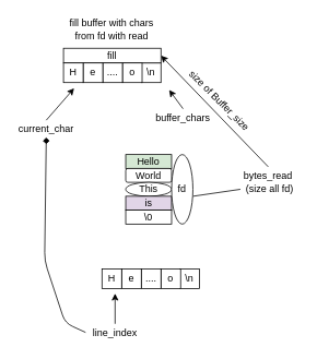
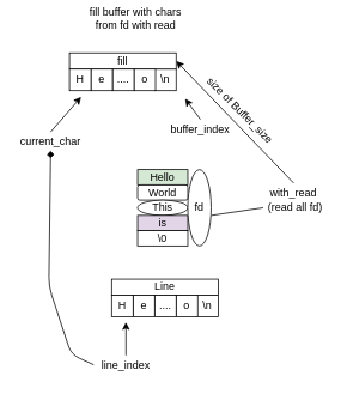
- <mxCell id="2" value="fill buffer with chars from fd with read" style="text;html=1;strokeColor=none;fillColor=none;align=center;verticalAlign=middle;whiteSpace=wrap;rounded=0;" parent="1" vertex="1"><mxGeometry x="72" y="20" width="128" height="30" as="geometry" /></mxCell>
+ <mxCell id="2" value="fill buffer with chars from fd with read" style="text;html=1;strokeColor=none;fillColor=none;align=center;verticalAlign=middle;whiteSpace=wrap;rounded=0;" parent="1" vertex="1"><mxGeometry x="87" y="5" width="128" height="30" as="geometry" /></mxCell>
- <mxCell id="10" value="buffer_chars" style="text;html=1;strokeColor=none;fillColor=none;align=center;verticalAlign=middle;whiteSpace=wrap;rounded=0;" parent="9" vertex="1"><mxGeometry y="23" width="72" height="21" as="geometry" /></mxCell>
+ <mxCell id="10" value="buffer_index" style="text;html=1;strokeColor=none;fillColor=none;align=center;verticalAlign=middle;whiteSpace=wrap;rounded=0;" parent="9" vertex="1"><mxGeometry y="23" width="72" height="21" as="geometry" /></mxCell>
- <mxCell id="16" value="bytes_read" style="text;html=1;strokeColor=none;fillColor=none;align=center;verticalAlign=middle;whiteSpace=wrap;rounded=0;" parent="15" vertex="1"><mxGeometry width="72" height="21" as="geometry" /></mxCell>
+ <mxCell id="16" value="with_read" style="text;html=1;strokeColor=none;fillColor=none;align=center;verticalAlign=middle;whiteSpace=wrap;rounded=0;" parent="15" vertex="1"><mxGeometry width="72" height="21" as="geometry" /></mxCell>
- <mxCell id="17" value="(size all fd)" style="text;html=1;strokeColor=none;fillColor=none;align=center;verticalAlign=middle;whiteSpace=wrap;rounded=0;" parent="15" vertex="1"><mxGeometry x="2" y="17" width="72" height="21" as="geometry" /></mxCell>
+ <mxCell id="17" value="(read all fd)" style="text;html=1;strokeColor=none;fillColor=none;align=center;verticalAlign=middle;whiteSpace=wrap;rounded=0;" parent="15" vertex="1"><mxGeometry x="2" y="17" width="72" height="21" as="geometry" /></mxCell>
+ <mxCell id="27" value="Line" style="rounded=0;whiteSpace=wrap;html=1;" parent="25" vertex="1"><mxGeometry width="119" height="18" as="geometry" /></mxCell>
